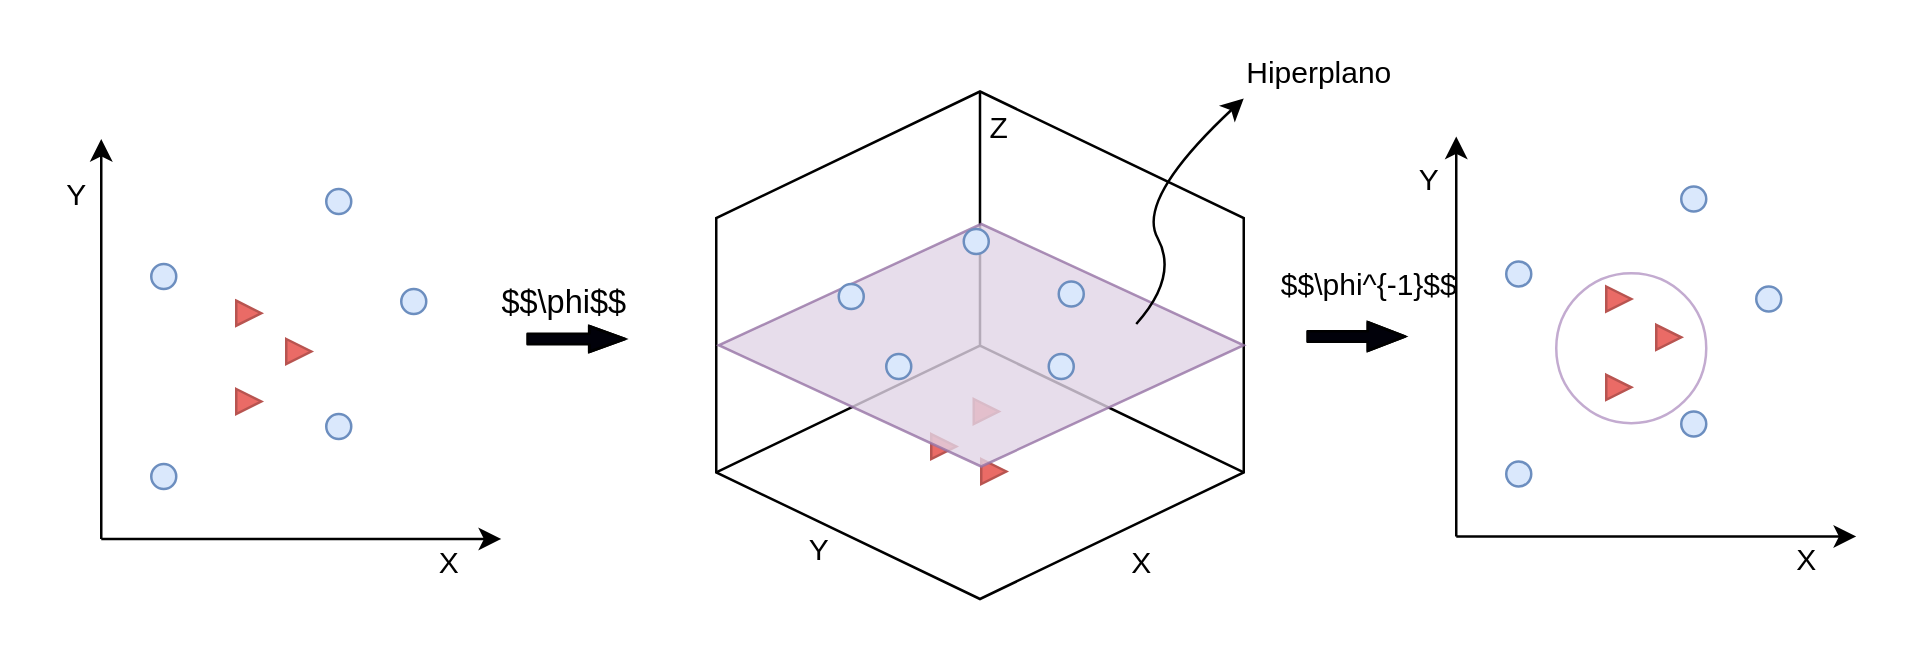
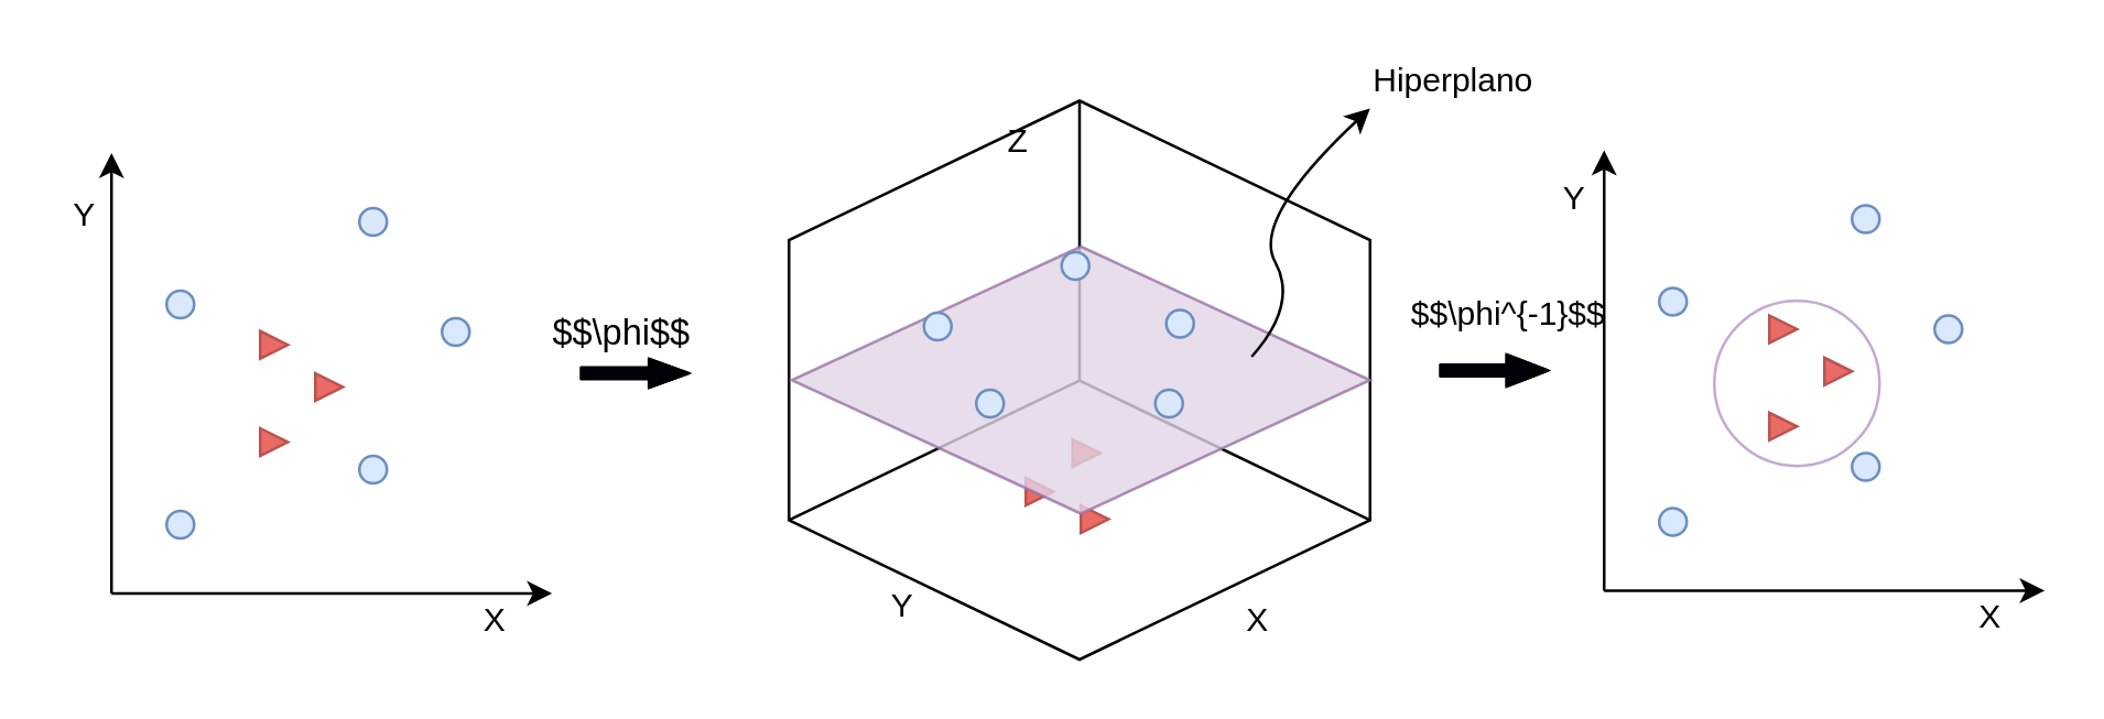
- <mxCell id="42" value="Z" style="text;html=1;align=center;verticalAlign=middle;resizable=0;points=[];autosize=1;" vertex="1" parent="1"><mxGeometry x="389" y="41" width="20" height="20" as="geometry" /></mxCell>
+ <mxCell id="42" value="Z" style="text;html=1;align=center;verticalAlign=middle;resizable=0;points=[];autosize=1;" vertex="1" parent="1"><mxGeometry x="359" y="41" width="20" height="20" as="geometry" /></mxCell>
